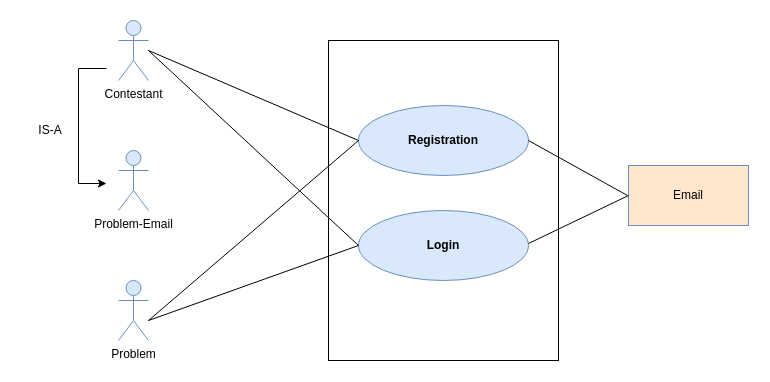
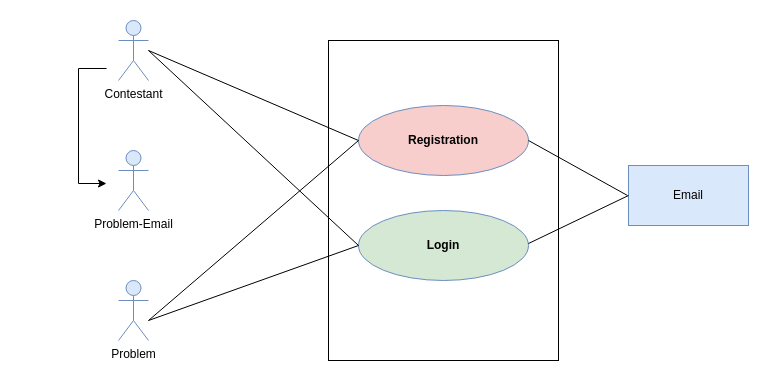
- <mxCell id="15" value="IS-A" style="text;html=1;align=center;verticalAlign=middle;whiteSpace=wrap;rounded=0;" parent="1" vertex="1"><mxGeometry x="20" y="115" width="60" height="30" as="geometry" /></mxCell>
- <mxCell id="3" value="&lt;b&gt;Registration&lt;/b&gt;" style="ellipse;whiteSpace=wrap;html=1;fillColor=#dae8fc;strokeColor=#6c8ebf;" parent="1" vertex="1"><mxGeometry x="358" y="105" width="170" height="70" as="geometry" /></mxCell>
+ <mxCell id="3" value="&lt;b&gt;Registration&lt;/b&gt;" style="ellipse;whiteSpace=wrap;html=1;fillColor=#f8cecc;strokeColor=#6c8ebf;" parent="1" vertex="1"><mxGeometry x="358" y="105" width="170" height="70" as="geometry" /></mxCell>
- <mxCell id="12" value="Email" style="rounded=0;whiteSpace=wrap;html=1;fillColor=#ffe6cc;strokeColor=#6c8ebf;" parent="1" vertex="1"><mxGeometry x="628" y="165" width="120" height="60" as="geometry" /></mxCell>
+ <mxCell id="12" value="Email" style="rounded=0;whiteSpace=wrap;html=1;fillColor=#dae8fc;strokeColor=#6c8ebf;" parent="1" vertex="1"><mxGeometry x="628" y="165" width="120" height="60" as="geometry" /></mxCell>
- <mxCell id="4" value="&lt;b&gt;Login&lt;/b&gt;" style="ellipse;whiteSpace=wrap;html=1;fillColor=#dae8fc;strokeColor=#6c8ebf;" parent="1" vertex="1"><mxGeometry x="358" y="210" width="170" height="70" as="geometry" /></mxCell>
+ <mxCell id="4" value="&lt;b&gt;Login&lt;/b&gt;" style="ellipse;whiteSpace=wrap;html=1;fillColor=#d5e8d4;strokeColor=#6c8ebf;" parent="1" vertex="1"><mxGeometry x="358" y="210" width="170" height="70" as="geometry" /></mxCell>
